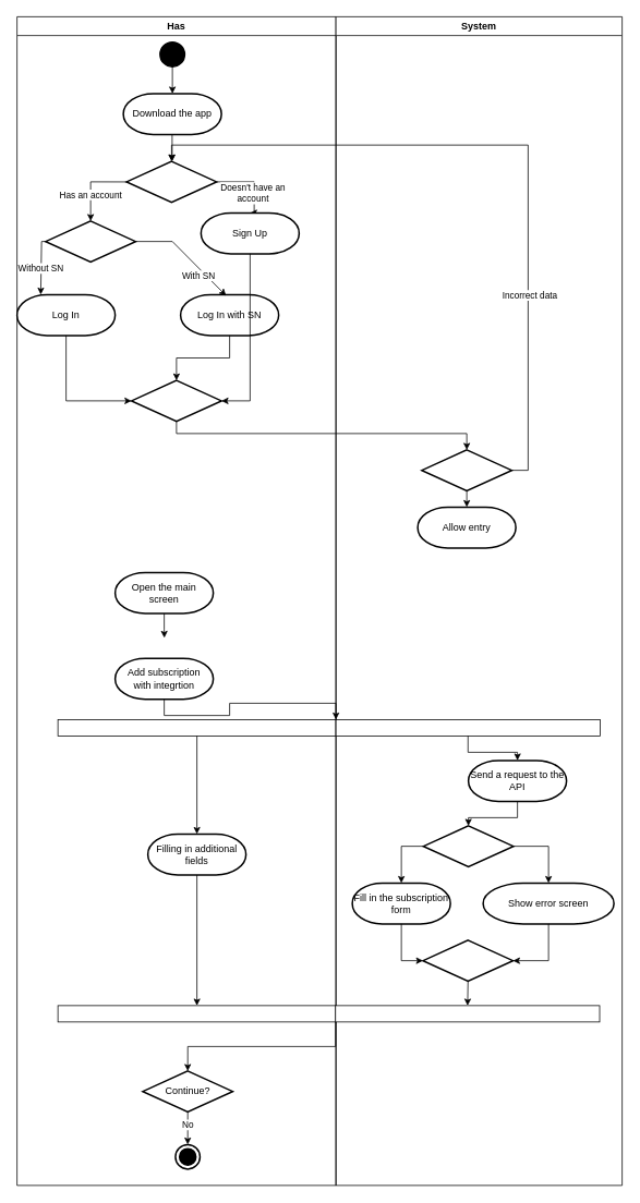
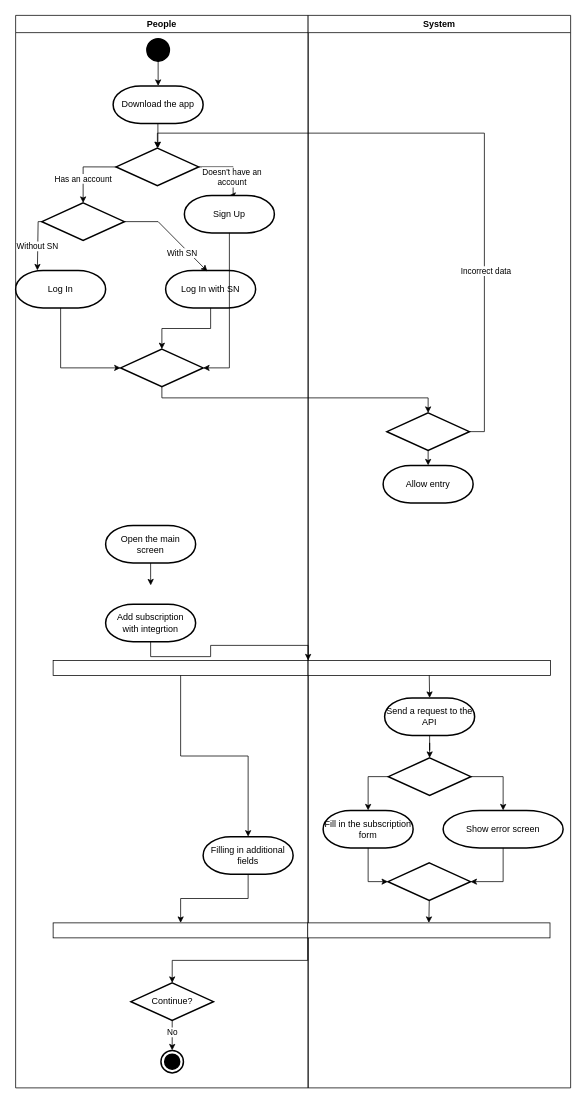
- <mxCell id="2" value="Has" style="swimlane;fillColor=default;" vertex="1" parent="1"><mxGeometry x="20" y="20" width="390" height="1430" as="geometry" /></mxCell>
+ <mxCell id="2" value="People" style="swimlane;fillColor=default;" vertex="1" parent="1"><mxGeometry x="20" y="20" width="390" height="1430" as="geometry" /></mxCell>
- <mxCell id="43" value="Send a request to the API" style="strokeWidth=2;html=1;shape=mxgraph.flowchart.terminator;whiteSpace=wrap;" vertex="1" parent="37"><mxGeometry x="162" y="910" width="120" height="50" as="geometry" /></mxCell>
+ <mxCell id="43" value="Send a request to the API" style="strokeWidth=2;html=1;shape=mxgraph.flowchart.terminator;whiteSpace=wrap;" vertex="1" parent="37"><mxGeometry x="102" y="910" width="120" height="50" as="geometry" /></mxCell>
- <mxCell id="30" value="Filling in additional fields" style="strokeWidth=2;html=1;shape=mxgraph.flowchart.terminator;whiteSpace=wrap;" vertex="1" parent="2"><mxGeometry x="160" y="1000" width="120" height="50" as="geometry" /></mxCell>
+ <mxCell id="30" value="Filling in additional fields" style="strokeWidth=2;html=1;shape=mxgraph.flowchart.terminator;whiteSpace=wrap;" vertex="1" parent="2"><mxGeometry x="250" y="1095" width="120" height="50" as="geometry" /></mxCell>
